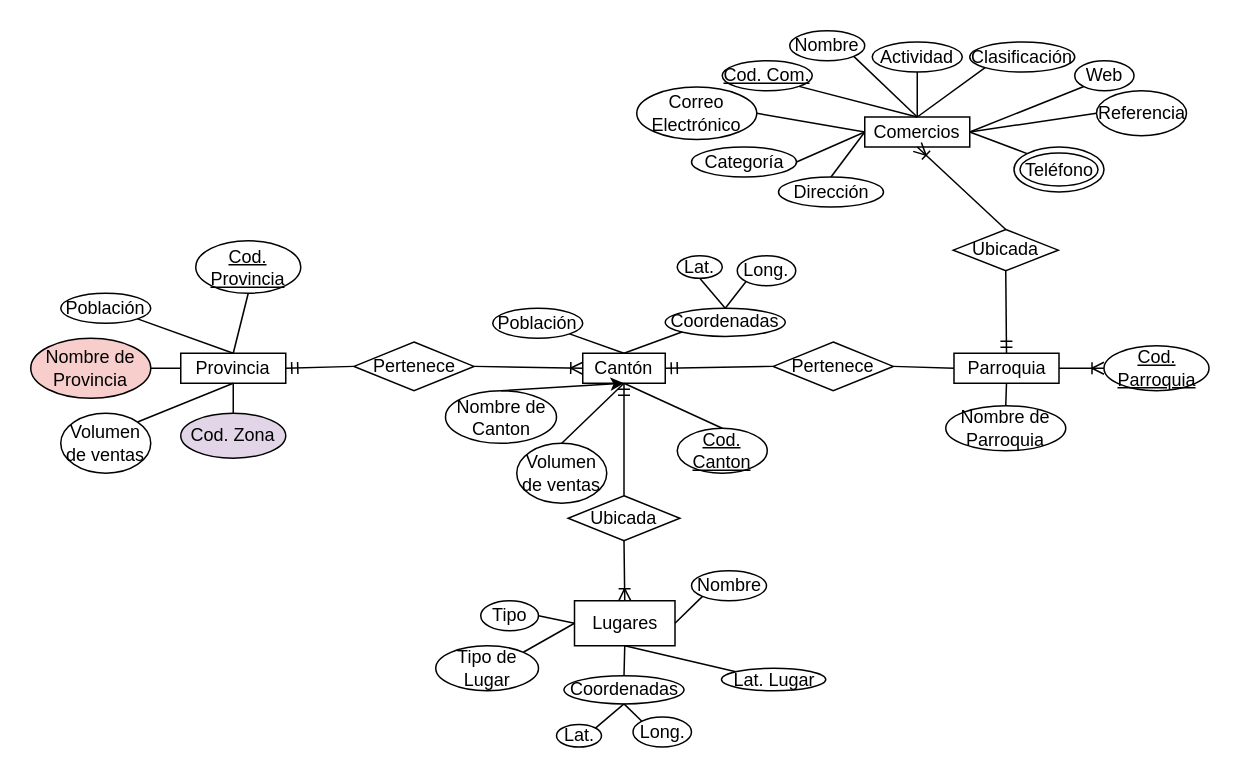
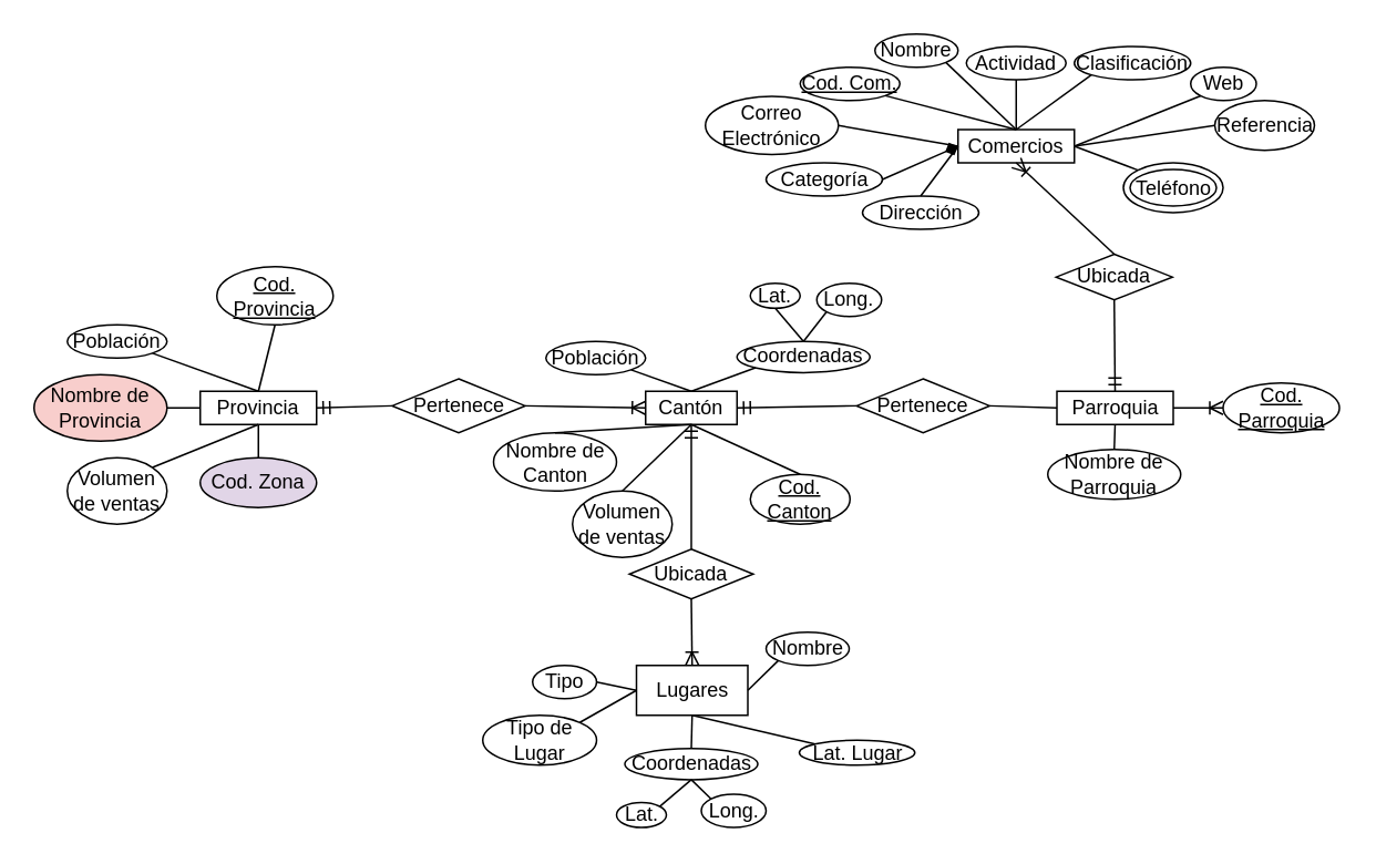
- <mxCell id="14" value="" style="endArrow=none;html=1;rounded=0;entryX=0;entryY=0.5;entryDx=0;entryDy=0;exitX=1;exitY=0.5;exitDx=0;exitDy=0;" parent="1" source="7" target="2" edge="1"><mxGeometry width="50" height="50" relative="1" as="geometry"><mxPoint x="566" y="247.5" as="sourcePoint" /><mxPoint x="616" y="197.5" as="targetPoint" /></mxGeometry></mxCell>
+ <mxCell id="14" value="" style="endArrow=diamond;html=1;rounded=0;entryX=0;entryY=0.5;entryDx=0;entryDy=0;exitX=1;exitY=0.5;exitDx=0;exitDy=0;" parent="1" source="7" target="2" edge="1"><mxGeometry width="50" height="50" relative="1" as="geometry"><mxPoint x="566" y="247.5" as="sourcePoint" /><mxPoint x="616" y="197.5" as="targetPoint" /></mxGeometry></mxCell>
- <mxCell id="41" value="" style="endArrow=classic;html=1;rounded=0;entryX=0.5;entryY=1;entryDx=0;entryDy=0;exitX=0.5;exitY=0;exitDx=0;exitDy=0;" parent="1" source="25" target="24" edge="1"><mxGeometry width="50" height="50" relative="1" as="geometry"><mxPoint x="340" y="310" as="sourcePoint" /><mxPoint x="390" y="260" as="targetPoint" /></mxGeometry></mxCell>
+ <mxCell id="41" value="" style="endArrow=none;html=1;rounded=0;entryX=0.5;entryY=1;entryDx=0;entryDy=0;exitX=0.5;exitY=0;exitDx=0;exitDy=0;" parent="1" source="25" target="24" edge="1"><mxGeometry width="50" height="50" relative="1" as="geometry"><mxPoint x="340" y="310" as="sourcePoint" /><mxPoint x="390" y="260" as="targetPoint" /></mxGeometry></mxCell>
